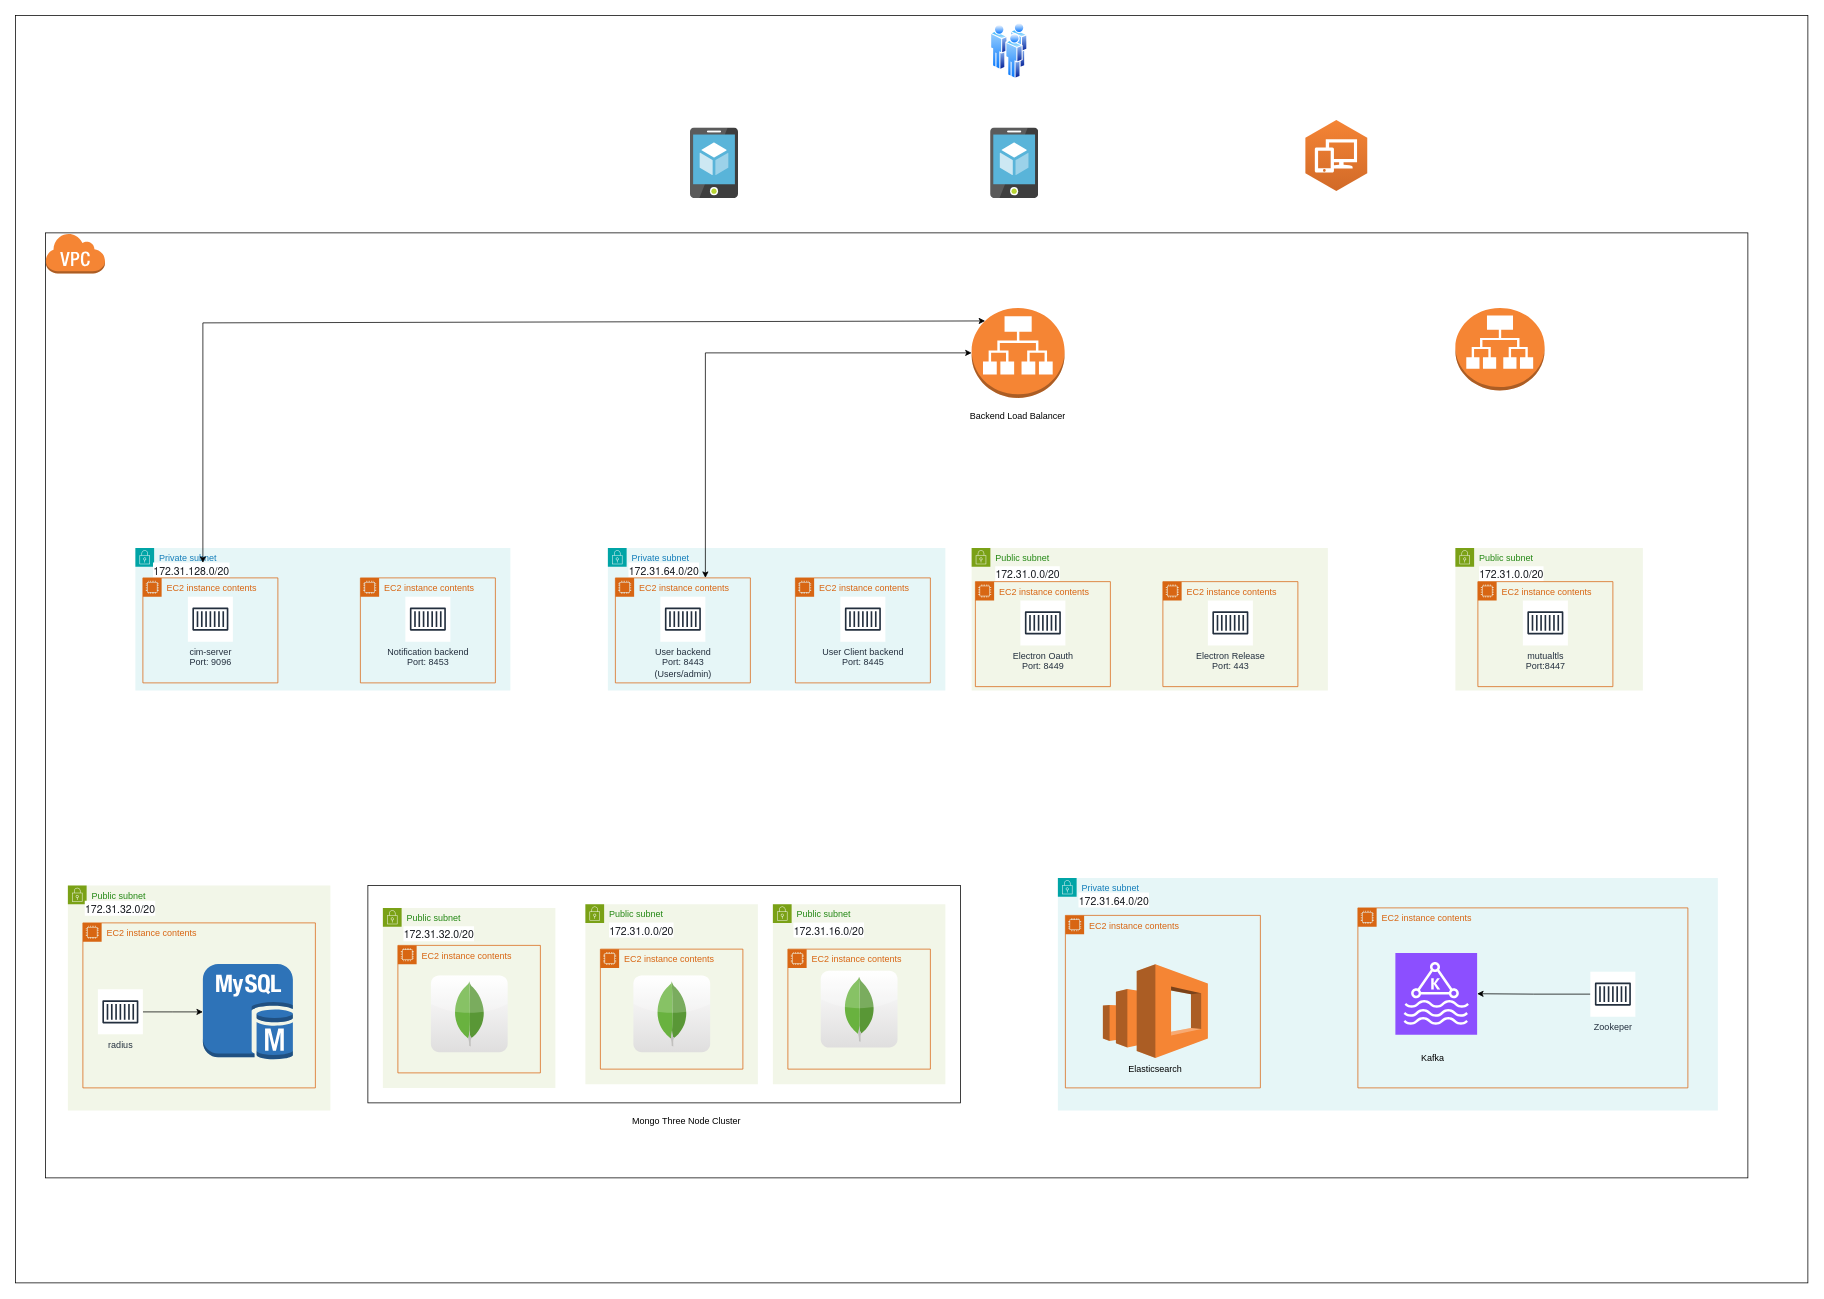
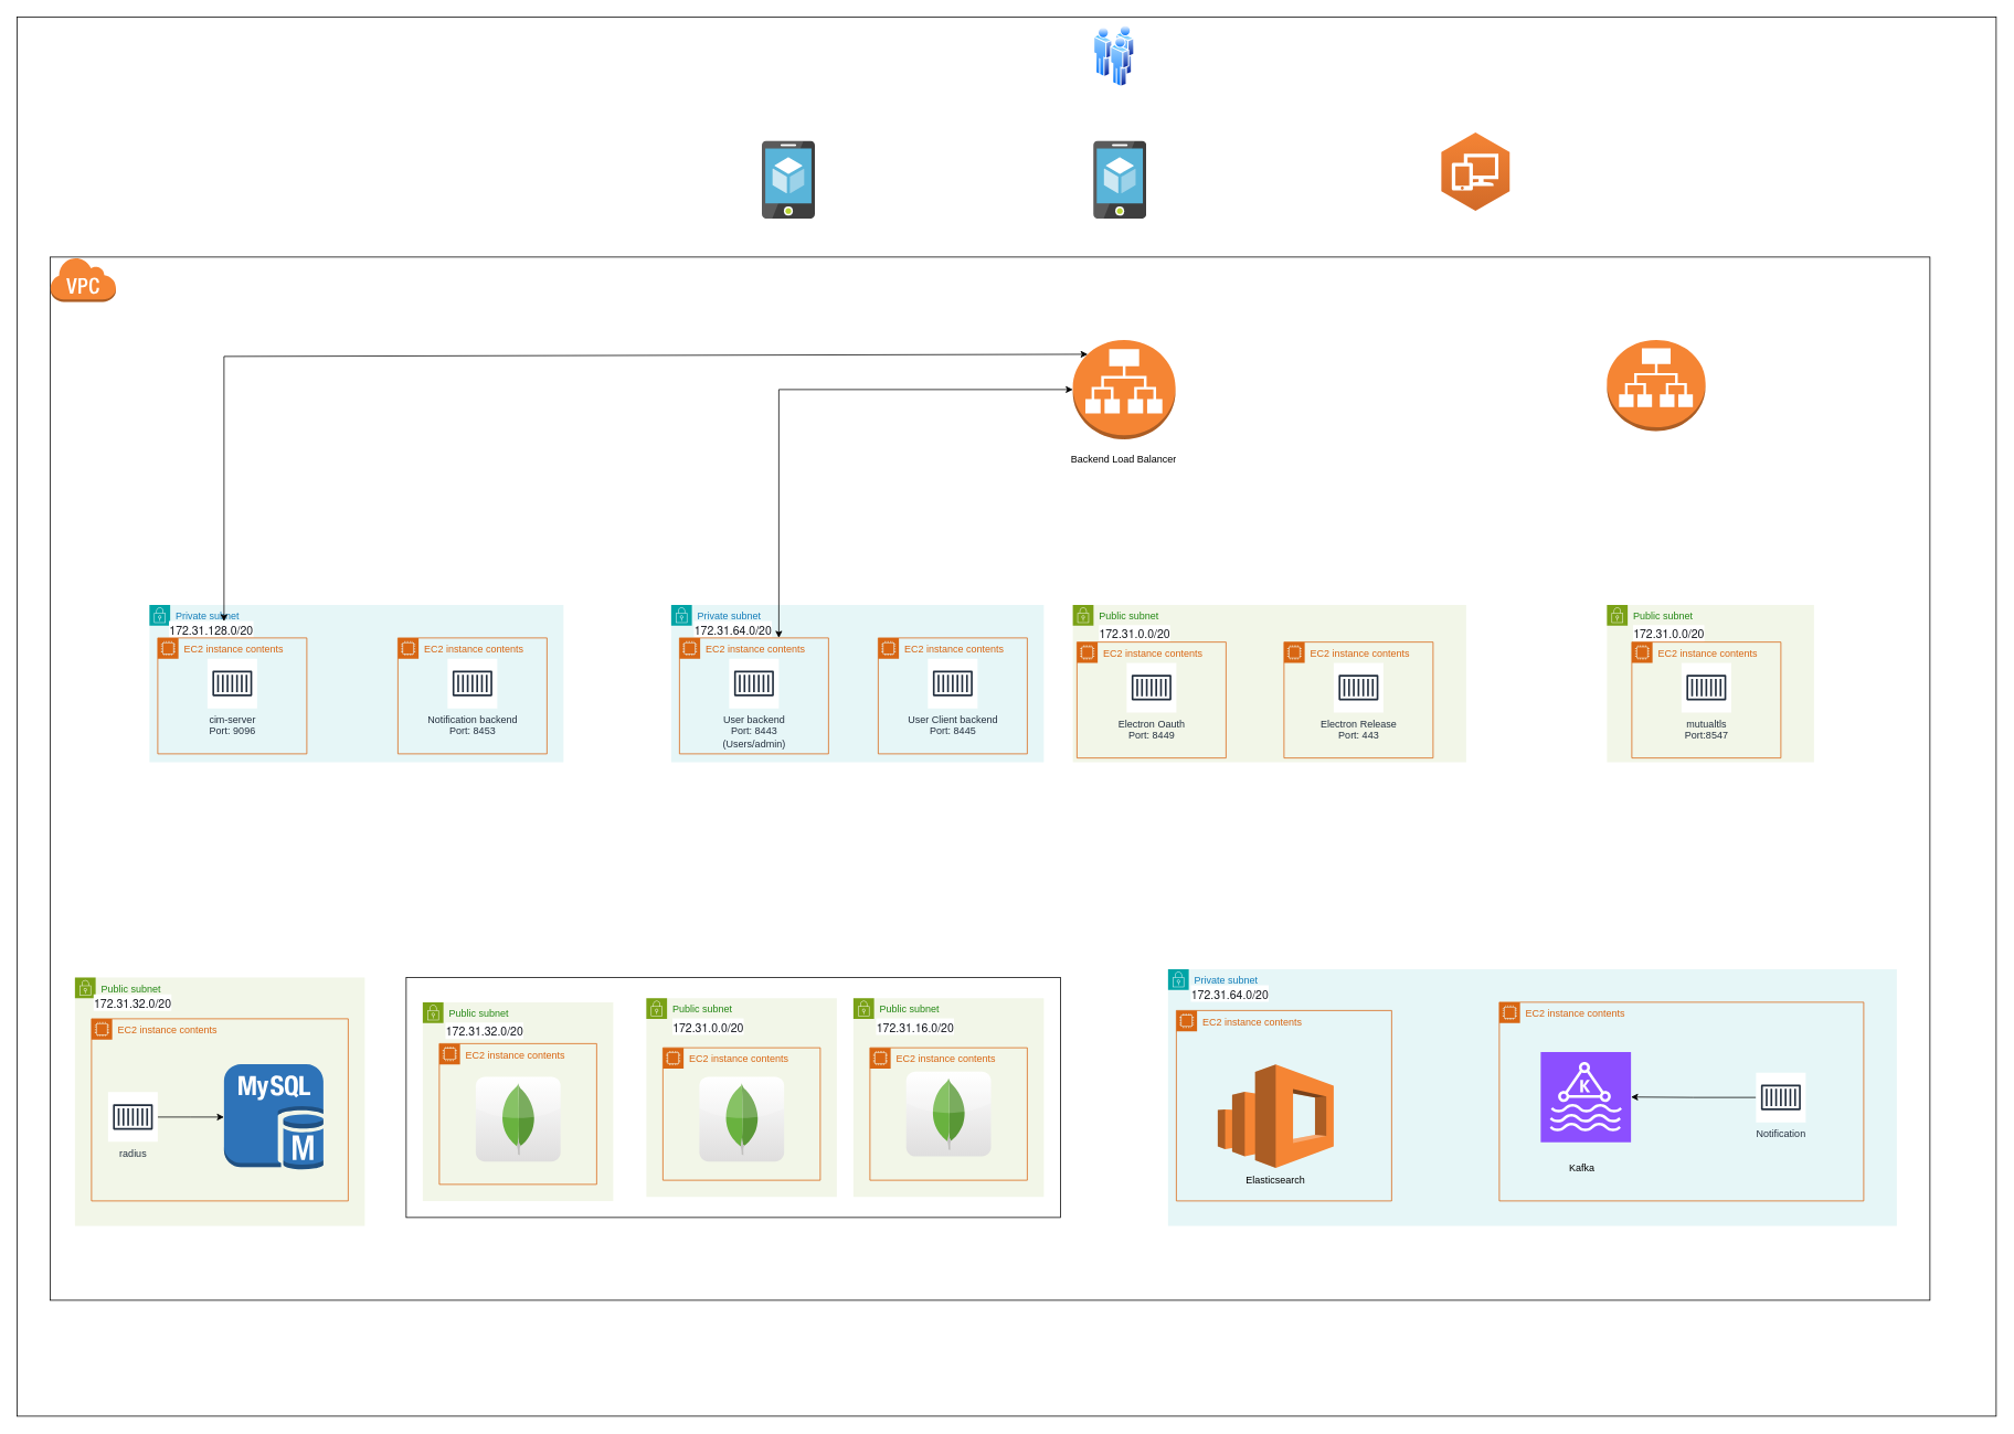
- <mxCell id="31" value="&lt;div&gt;&lt;div&gt;mutualtls&lt;/div&gt;&lt;div&gt;Port:8447&lt;/div&gt;&lt;/div&gt;" style="sketch=0;outlineConnect=0;fontColor=#232F3E;gradientColor=none;strokeColor=#232F3E;fillColor=#ffffff;dashed=0;verticalLabelPosition=bottom;verticalAlign=top;align=center;html=1;fontSize=12;fontStyle=0;aspect=fixed;shape=mxgraph.aws4.resourceIcon;resIcon=mxgraph.aws4.container_1;" vertex="1" parent="30"><mxGeometry x="60" y="25" width="60" height="60" as="geometry" /></mxCell>
+ <mxCell id="31" value="&lt;div&gt;&lt;div&gt;mutualtls&lt;/div&gt;&lt;div&gt;Port:8547&lt;/div&gt;&lt;/div&gt;" style="sketch=0;outlineConnect=0;fontColor=#232F3E;gradientColor=none;strokeColor=#232F3E;fillColor=#ffffff;dashed=0;verticalLabelPosition=bottom;verticalAlign=top;align=center;html=1;fontSize=12;fontStyle=0;aspect=fixed;shape=mxgraph.aws4.resourceIcon;resIcon=mxgraph.aws4.container_1;" vertex="1" parent="30"><mxGeometry x="60" y="25" width="60" height="60" as="geometry" /></mxCell>
- <mxCell id="56" value="Zookeper" style="sketch=0;outlineConnect=0;fontColor=#232F3E;gradientColor=none;strokeColor=#232F3E;fillColor=#ffffff;dashed=0;verticalLabelPosition=bottom;verticalAlign=top;align=center;html=1;fontSize=12;fontStyle=0;aspect=fixed;shape=mxgraph.aws4.resourceIcon;resIcon=mxgraph.aws4.container_1;" vertex="1" parent="1"><mxGeometry x="2120" y="1295" width="60" height="60" as="geometry" /></mxCell>
+ <mxCell id="56" value="Notification" style="sketch=0;outlineConnect=0;fontColor=#232F3E;gradientColor=none;strokeColor=#232F3E;fillColor=#ffffff;dashed=0;verticalLabelPosition=bottom;verticalAlign=top;align=center;html=1;fontSize=12;fontStyle=0;aspect=fixed;shape=mxgraph.aws4.resourceIcon;resIcon=mxgraph.aws4.container_1;" vertex="1" parent="1"><mxGeometry x="2120" y="1295" width="60" height="60" as="geometry" /></mxCell>
- <mxCell id="46" value="Mongo Three Node Cluster" style="text;html=1;align=center;verticalAlign=middle;whiteSpace=wrap;rounded=0;" vertex="1" parent="1"><mxGeometry x="790" y="1480" width="250" height="30" as="geometry" /></mxCell>
